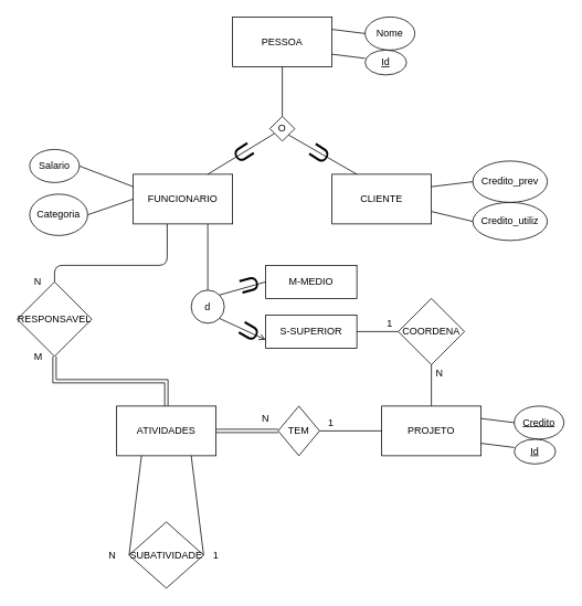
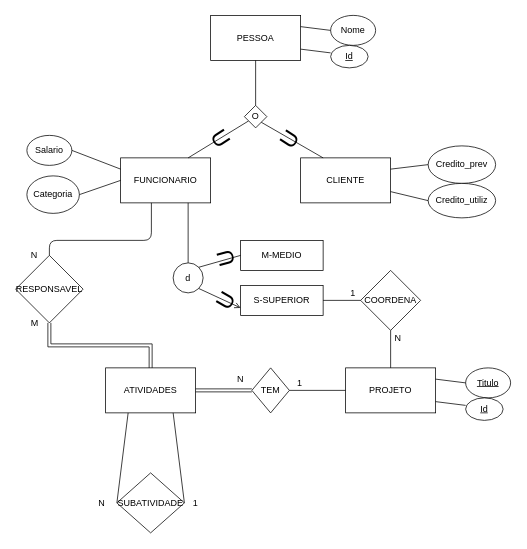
- <mxCell id="24" value="&lt;u&gt;Credito&lt;/u&gt;" style="ellipse;whiteSpace=wrap;html=1;" vertex="1" parent="1"><mxGeometry x="620" y="490" width="60" height="40" as="geometry" /></mxCell>
+ <mxCell id="24" value="&lt;u&gt;Titulo&lt;/u&gt;" style="ellipse;whiteSpace=wrap;html=1;" vertex="1" parent="1"><mxGeometry x="620" y="490" width="60" height="40" as="geometry" /></mxCell>
